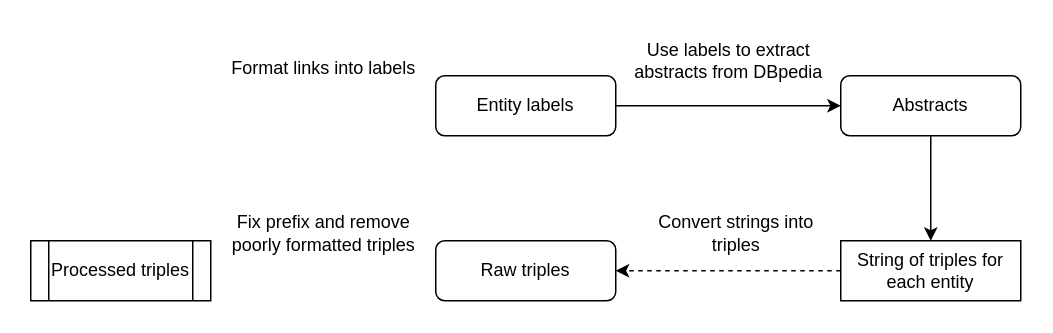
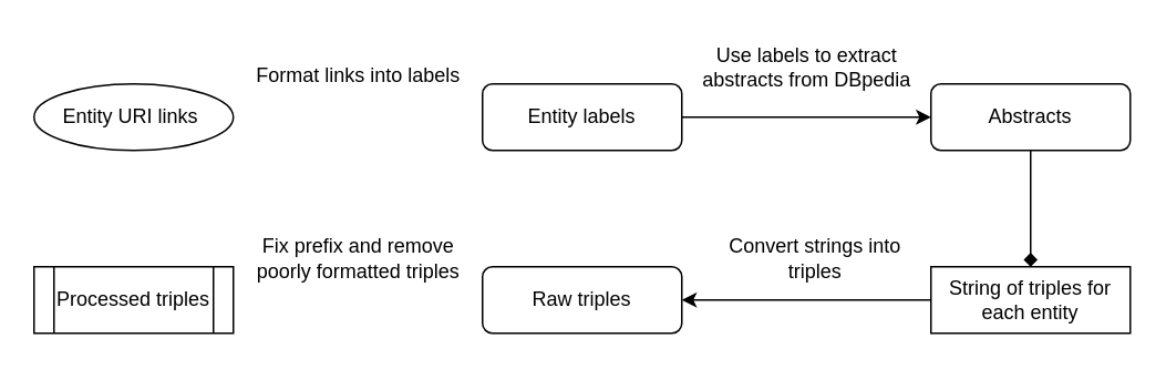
+ <mxCell id="2" value="Entity URI links&amp;nbsp;" style="ellipse;whiteSpace=wrap;html=1;" vertex="1" parent="1"><mxGeometry x="20" y="50" width="120" height="40" as="geometry" /></mxCell>
- <mxCell id="5" style="edgeStyle=orthogonalEdgeStyle;rounded=0;orthogonalLoop=1;jettySize=auto;html=1;exitX=0.5;exitY=1;exitDx=0;exitDy=0;entryX=0.5;entryY=0;entryDx=0;entryDy=0;" edge="1" parent="1" source="6" target="8"><mxGeometry relative="1" as="geometry" /></mxCell>
+ <mxCell id="5" style="edgeStyle=orthogonalEdgeStyle;rounded=0;orthogonalLoop=1;jettySize=auto;html=1;exitX=0.5;exitY=1;exitDx=0;exitDy=0;entryX=0.5;entryY=0;entryDx=0;entryDy=0;endArrow=diamond;" edge="1" parent="1" source="6" target="8"><mxGeometry relative="1" as="geometry" /></mxCell>
- <mxCell id="7" style="edgeStyle=orthogonalEdgeStyle;rounded=0;orthogonalLoop=1;jettySize=auto;html=1;exitX=0;exitY=0.5;exitDx=0;exitDy=0;entryX=1;entryY=0.5;entryDx=0;entryDy=0;dashed=1;" edge="1" parent="1" source="8" target="9"><mxGeometry relative="1" as="geometry" /></mxCell>
+ <mxCell id="7" style="edgeStyle=orthogonalEdgeStyle;rounded=0;orthogonalLoop=1;jettySize=auto;html=1;exitX=0;exitY=0.5;exitDx=0;exitDy=0;entryX=1;entryY=0.5;entryDx=0;entryDy=0;" edge="1" parent="1" source="8" target="9"><mxGeometry relative="1" as="geometry" /></mxCell>
